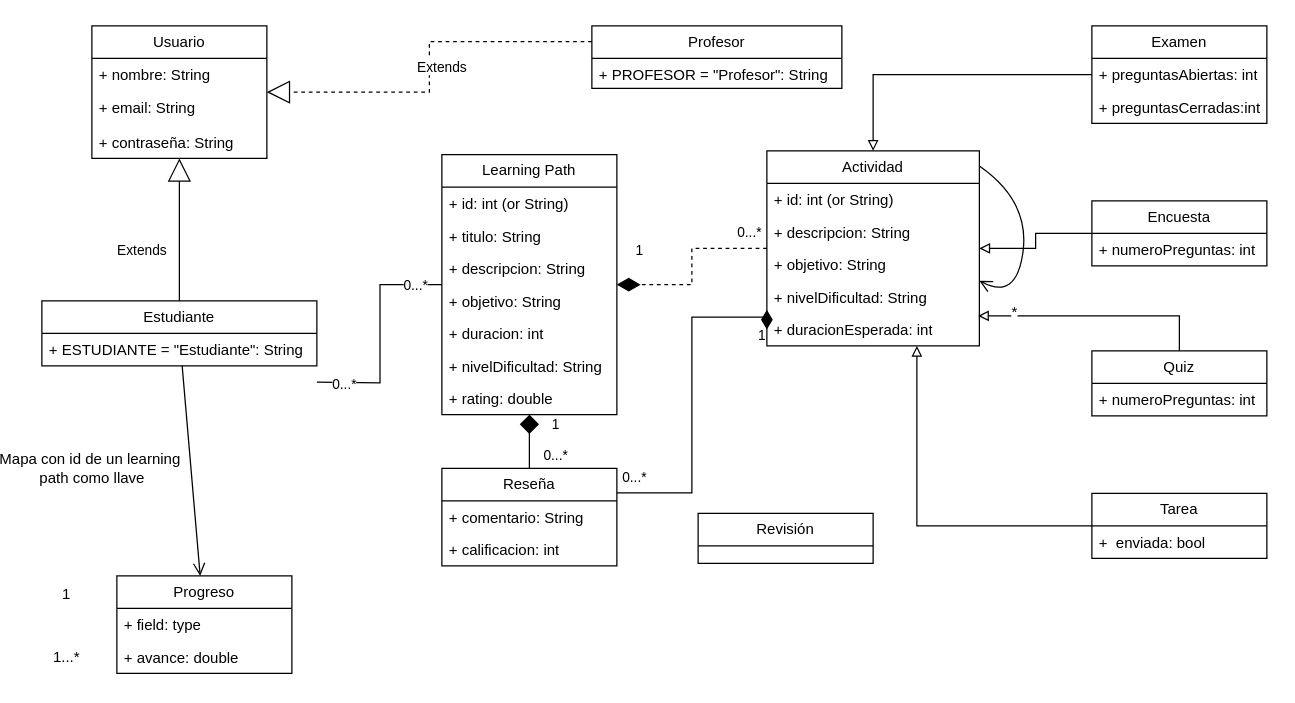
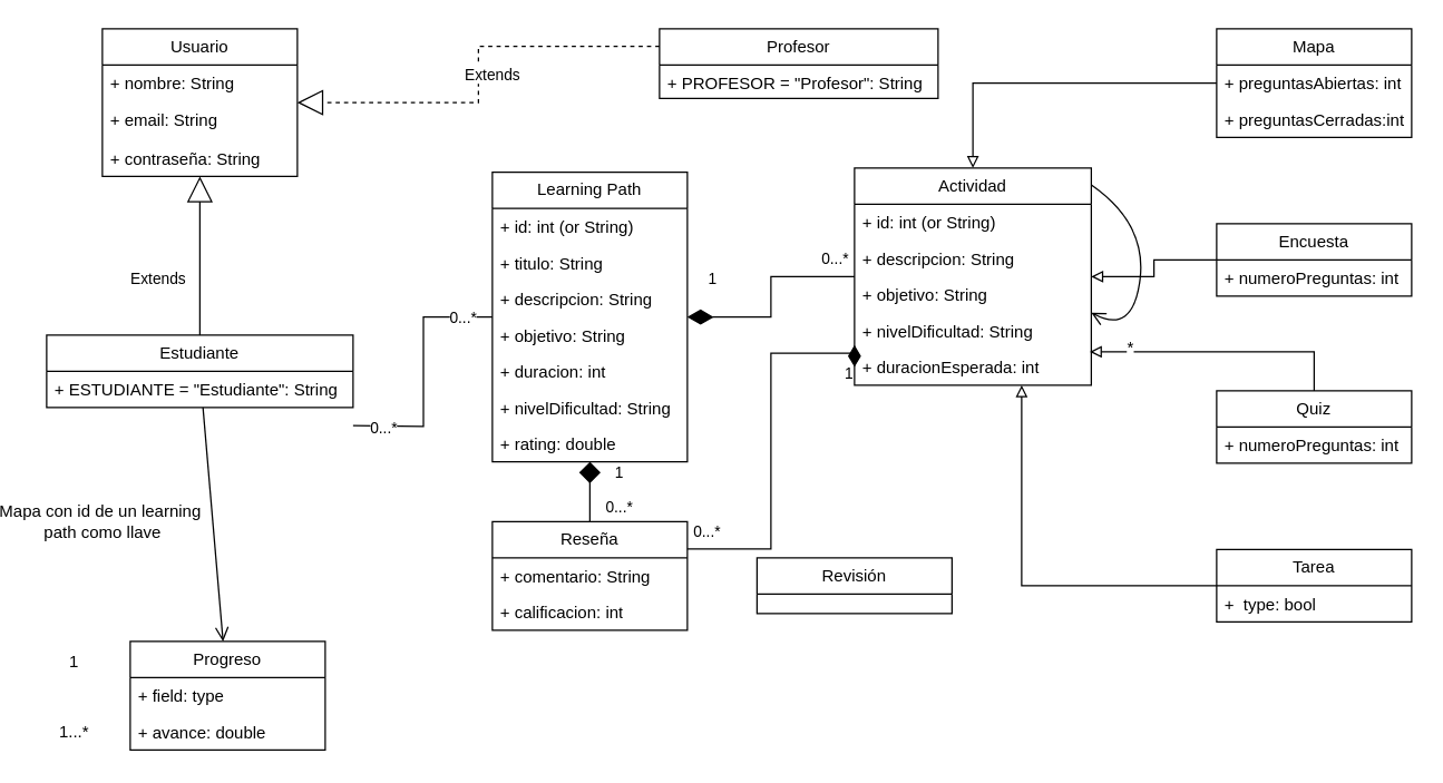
- <mxCell id="52" value="Examen" style="swimlane;fontStyle=0;childLayout=stackLayout;horizontal=1;startSize=26;fillColor=none;horizontalStack=0;resizeParent=1;resizeParentMax=0;resizeLast=0;collapsible=1;marginBottom=0;whiteSpace=wrap;html=1;" parent="1" vertex="1"><mxGeometry x="870" y="20" width="140" height="78" as="geometry" /></mxCell>
+ <mxCell id="52" value="Mapa" style="swimlane;fontStyle=0;childLayout=stackLayout;horizontal=1;startSize=26;fillColor=none;horizontalStack=0;resizeParent=1;resizeParentMax=0;resizeLast=0;collapsible=1;marginBottom=0;whiteSpace=wrap;html=1;" parent="1" vertex="1"><mxGeometry x="870" y="20" width="140" height="78" as="geometry" /></mxCell>
- <mxCell id="34" value="" style="endArrow=diamondThin;endFill=1;endSize=16;html=1;rounded=0;edgeStyle=orthogonalEdgeStyle;dashed=1;" parent="1" source="26" target="9" edge="1"><mxGeometry width="160" relative="1" as="geometry"><mxPoint x="650" y="300" as="sourcePoint" /><mxPoint x="990" y="200" as="targetPoint" /><Array as="points" /></mxGeometry></mxCell>
+ <mxCell id="34" value="" style="endArrow=diamondThin;endFill=1;endSize=16;html=1;rounded=0;edgeStyle=orthogonalEdgeStyle;" parent="1" source="26" target="9" edge="1"><mxGeometry width="160" relative="1" as="geometry"><mxPoint x="650" y="300" as="sourcePoint" /><mxPoint x="990" y="200" as="targetPoint" /><Array as="points" /></mxGeometry></mxCell>
- <mxCell id="42" value="Revisión" style="swimlane;fontStyle=0;childLayout=stackLayout;horizontal=1;startSize=26;fillColor=none;horizontalStack=0;resizeParent=1;resizeParentMax=0;resizeLast=0;collapsible=1;marginBottom=0;whiteSpace=wrap;html=1;" parent="1" vertex="1"><mxGeometry x="555" y="410" width="140" height="40" as="geometry" /></mxCell>
+ <mxCell id="42" value="Revisión" style="swimlane;fontStyle=0;childLayout=stackLayout;horizontal=1;startSize=26;fillColor=none;horizontalStack=0;resizeParent=1;resizeParentMax=0;resizeLast=0;collapsible=1;marginBottom=0;whiteSpace=wrap;html=1;" parent="1" vertex="1"><mxGeometry x="540" y="400" width="140" height="40" as="geometry" /></mxCell>
- <mxCell id="45" value="+&amp;nbsp; enviada: bool" style="text;strokeColor=none;fillColor=none;align=left;verticalAlign=top;spacingLeft=4;spacingRight=4;overflow=hidden;rotatable=0;points=[[0,0.5],[1,0.5]];portConstraint=eastwest;whiteSpace=wrap;html=1;" parent="44" vertex="1"><mxGeometry y="26" width="140" height="26" as="geometry" /></mxCell>
+ <mxCell id="45" value="+&amp;nbsp; type: bool" style="text;strokeColor=none;fillColor=none;align=left;verticalAlign=top;spacingLeft=4;spacingRight=4;overflow=hidden;rotatable=0;points=[[0,0.5],[1,0.5]];portConstraint=eastwest;whiteSpace=wrap;html=1;" parent="44" vertex="1"><mxGeometry y="26" width="140" height="26" as="geometry" /></mxCell>
